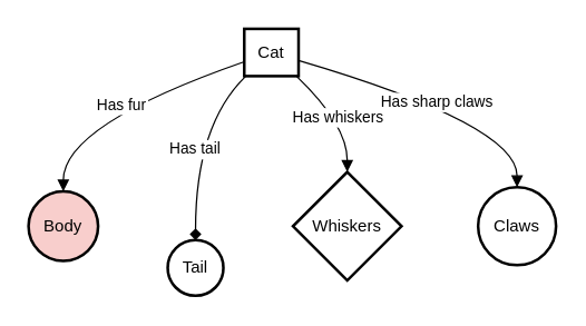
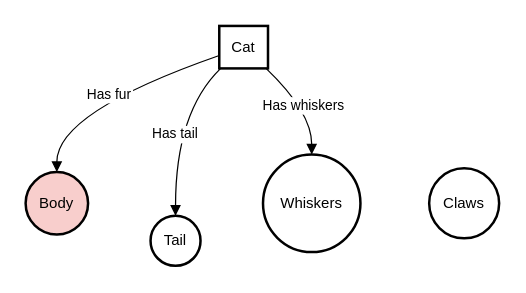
- <mxCell id="10" value="Has sharp claws" style="curved=1;startArrow=none;endArrow=block;exitX=1;exitY=0.67;entryX=0.5;entryY=0;" edge="1" parent="1" source="2" target="6"><mxGeometry relative="1" as="geometry"><Array as="points"><mxPoint x="371" y="89" /></Array></mxGeometry></mxCell>
- <mxCell id="5" value="Whiskers" style="rhombus;aspect=fixed;strokeWidth=2;whiteSpace=wrap;" vertex="1" parent="1"><mxGeometry x="210" y="123" width="78" height="78" as="geometry" /></mxCell>
+ <mxCell id="5" value="Whiskers" style="ellipse;aspect=fixed;strokeWidth=2;whiteSpace=wrap;" vertex="1" parent="1"><mxGeometry x="210" y="123" width="78" height="78" as="geometry" /></mxCell>
- <mxCell id="8" value="Has tail" style="curved=1;startArrow=none;endArrow=diamond;exitX=0.03;exitY=1;entryX=0.5;entryY=0;" edge="1" parent="1" source="2" target="4"><mxGeometry relative="1" as="geometry"><Array as="points"><mxPoint x="140" y="89" /></Array></mxGeometry></mxCell>
+ <mxCell id="8" value="Has tail" style="curved=1;startArrow=none;endArrow=block;exitX=0.03;exitY=1;entryX=0.5;entryY=0;" edge="1" parent="1" source="2" target="4"><mxGeometry relative="1" as="geometry"><Array as="points"><mxPoint x="140" y="89" /></Array></mxGeometry></mxCell>
